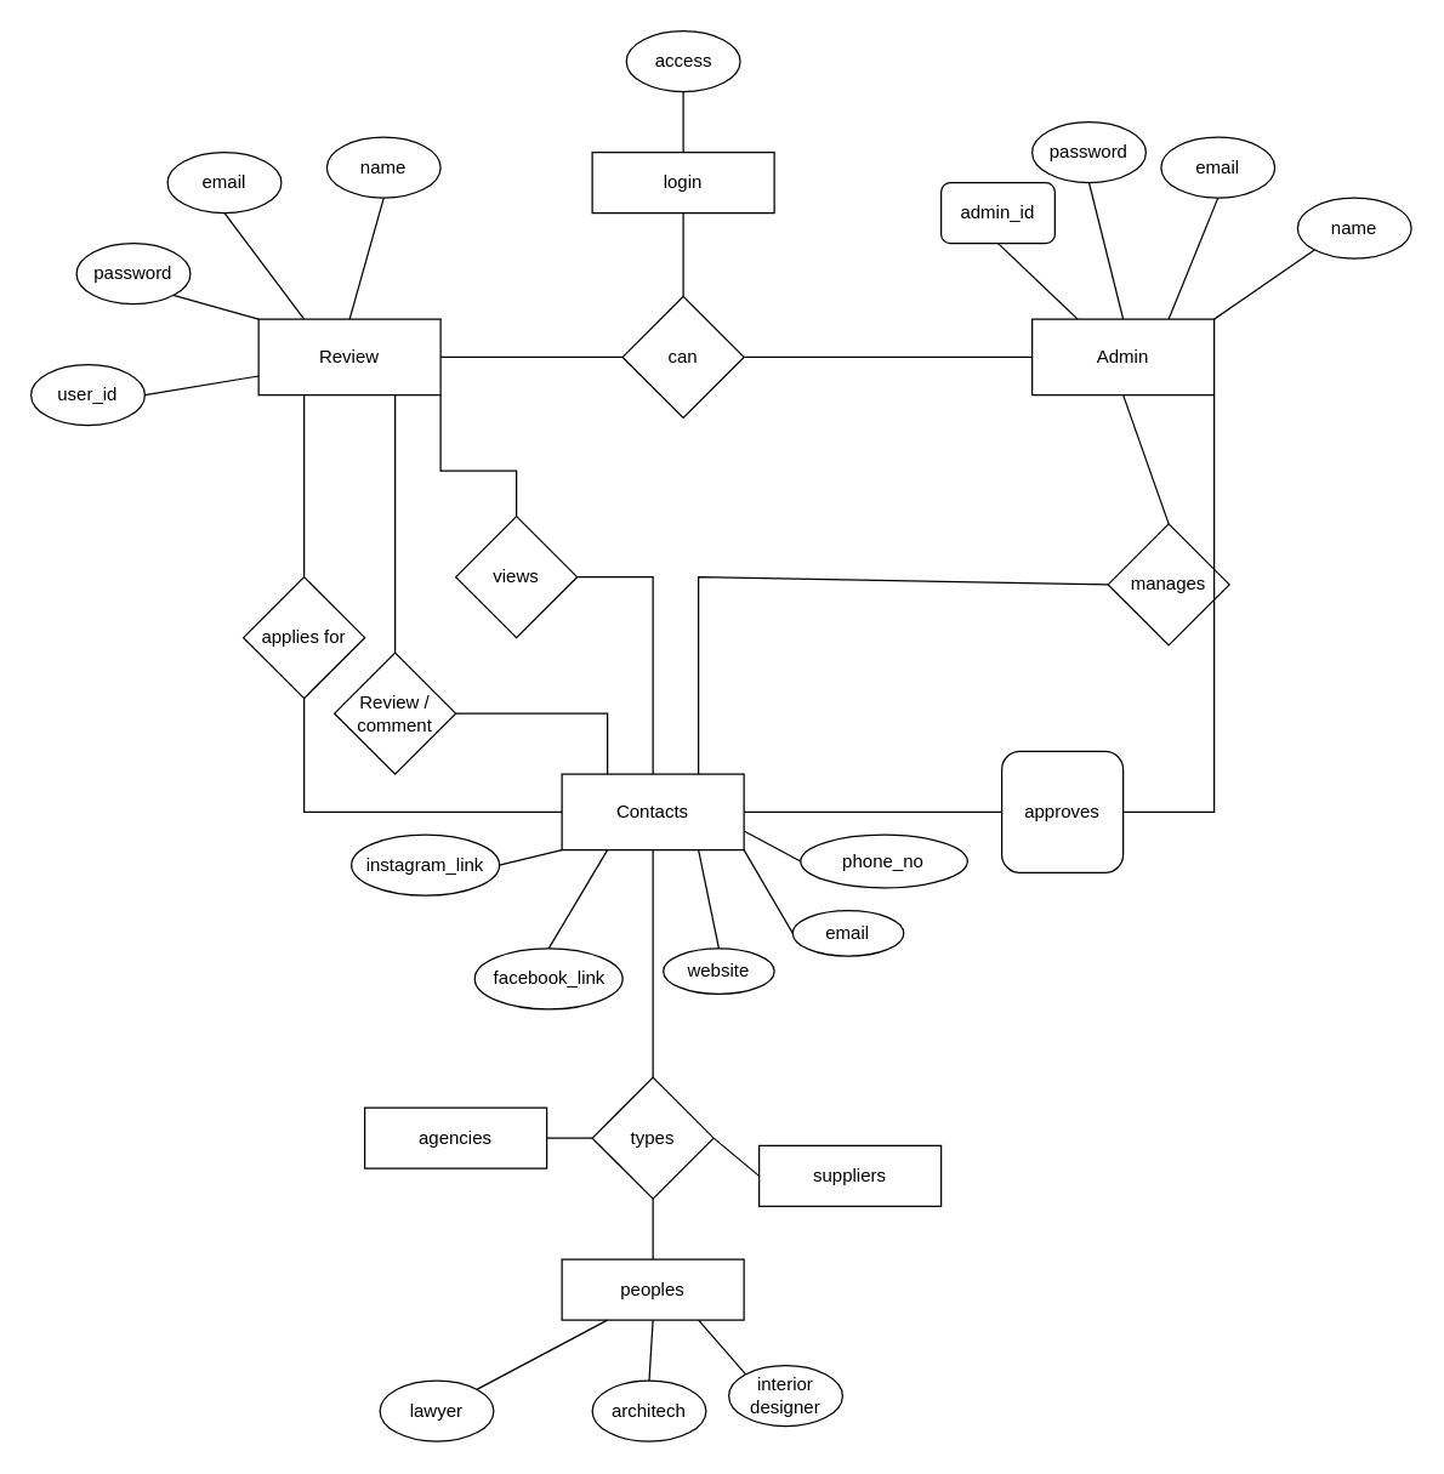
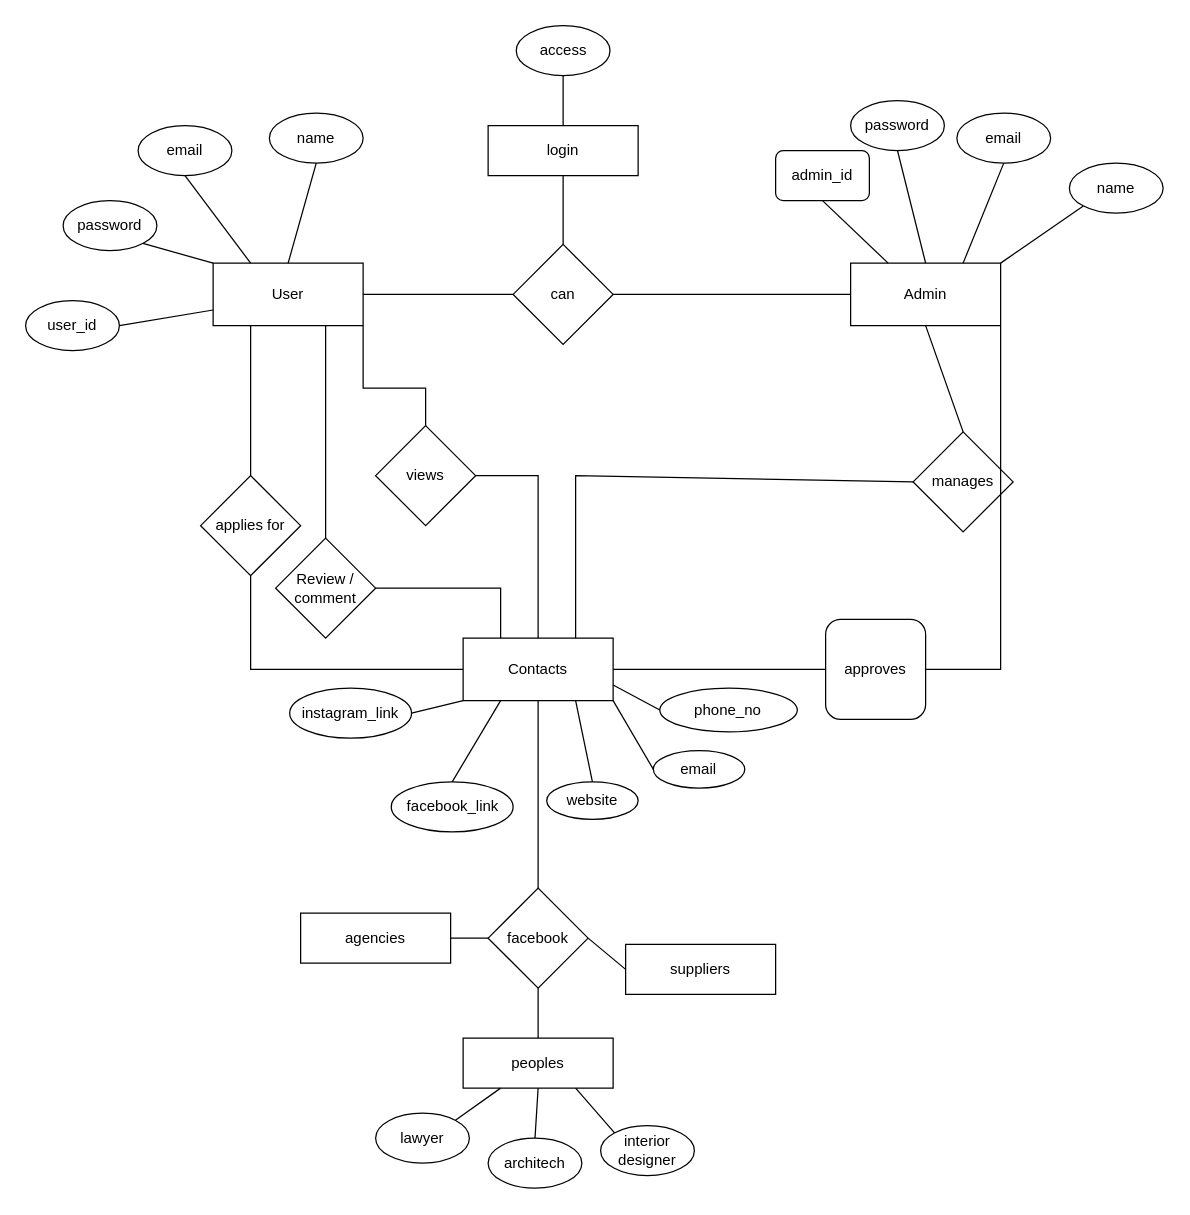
- <mxCell id="2" value="Review" style="rounded=0;whiteSpace=wrap;html=1;" vertex="1" parent="1"><mxGeometry x="170" y="210" width="120" height="50" as="geometry" /></mxCell>
+ <mxCell id="2" value="User" style="rounded=0;whiteSpace=wrap;html=1;" vertex="1" parent="1"><mxGeometry x="170" y="210" width="120" height="50" as="geometry" /></mxCell>
- <mxCell id="34" value="types" style="rhombus;whiteSpace=wrap;html=1;direction=south;" vertex="1" parent="1"><mxGeometry x="390" y="710" width="80" height="80" as="geometry" /></mxCell>
+ <mxCell id="34" value="facebook" style="rhombus;whiteSpace=wrap;html=1;direction=south;" vertex="1" parent="1"><mxGeometry x="390" y="710" width="80" height="80" as="geometry" /></mxCell>
- <mxCell id="51" value="lawyer" style="ellipse;whiteSpace=wrap;html=1;" vertex="1" parent="1"><mxGeometry x="250" y="910" width="75" height="40" as="geometry" /></mxCell>
+ <mxCell id="51" value="lawyer" style="ellipse;whiteSpace=wrap;html=1;" vertex="1" parent="1"><mxGeometry x="300" y="890" width="75" height="40" as="geometry" /></mxCell>
